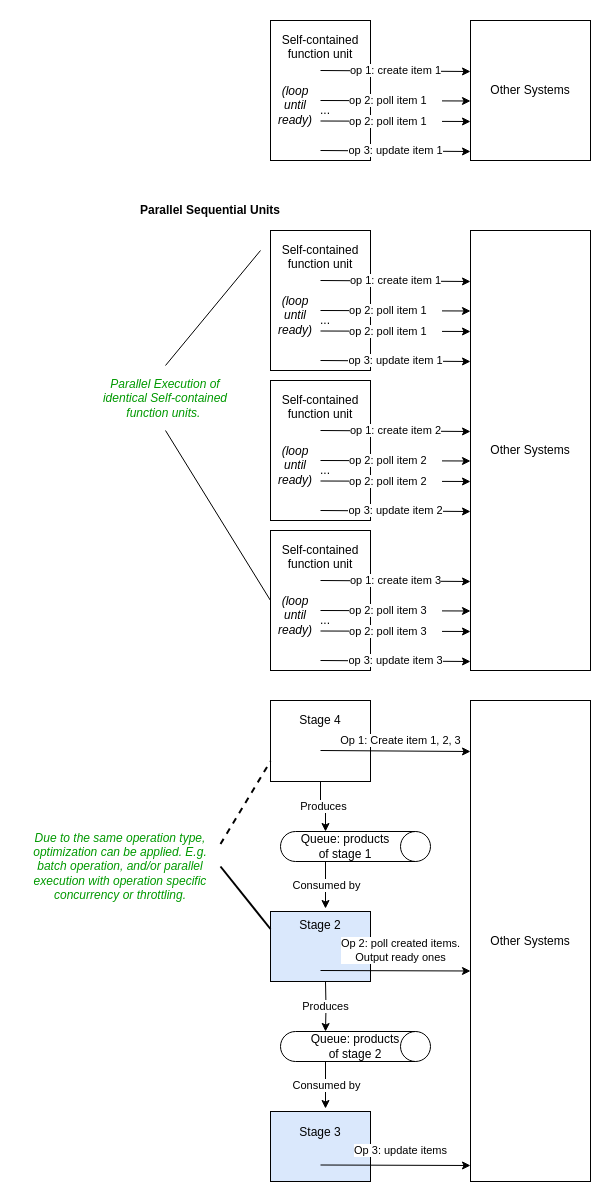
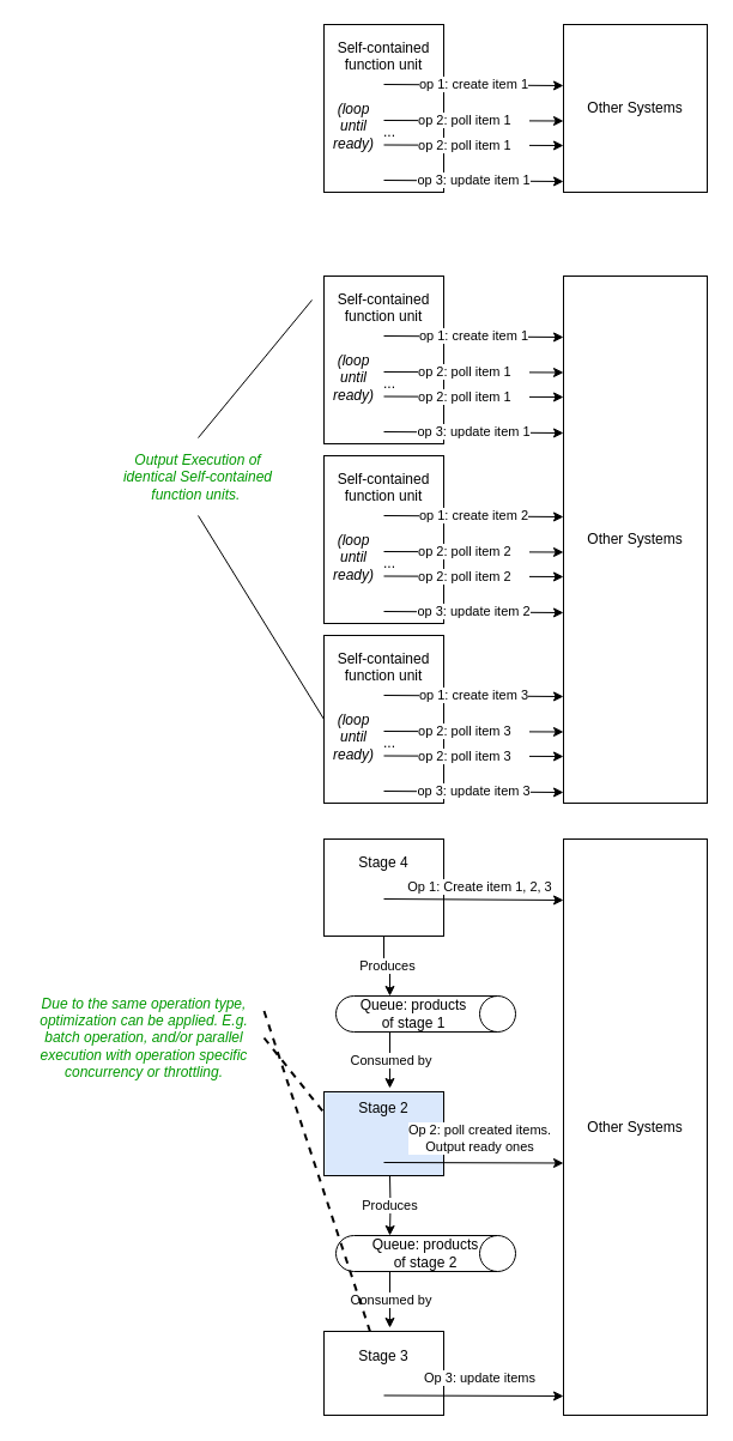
- <mxCell id="11" value="Parallel Sequential Units" style="text;html=1;strokeColor=none;fillColor=none;align=center;verticalAlign=middle;whiteSpace=wrap;rounded=0;fontStyle=1" vertex="1" parent="1"><mxGeometry x="130" y="200" width="160" height="20" as="geometry" /></mxCell>
- <mxCell id="9" value="Parallel Execution of identical Self-contained function units.&amp;nbsp;" style="text;html=1;strokeColor=none;fillColor=none;align=center;verticalAlign=middle;whiteSpace=wrap;rounded=0;fontStyle=2;fontColor=#009900;" vertex="1" parent="1"><mxGeometry x="90" y="365" width="150" height="65" as="geometry" /></mxCell>
+ <mxCell id="9" value="Output Execution of identical Self-contained function units.&amp;nbsp;" style="text;html=1;strokeColor=none;fillColor=none;align=center;verticalAlign=middle;whiteSpace=wrap;rounded=0;fontStyle=2;fontColor=#009900;" vertex="1" parent="1"><mxGeometry x="90" y="365" width="150" height="65" as="geometry" /></mxCell>
- <mxCell id="28" value="" style="endArrow=none;dashed=1;html=1;strokeWidth=2;entryX=0;entryY=0.75;entryDx=0;entryDy=0;exitX=1;exitY=0.25;exitDx=0;exitDy=0;" edge="1" parent="1" source="27" target="13"><mxGeometry width="50" height="50" relative="1" as="geometry"><mxPoint x="90" y="830" as="sourcePoint" /><mxPoint x="140" y="780" as="targetPoint" /></mxGeometry></mxCell>
+ <mxCell id="28" value="" style="endArrow=none;dashed=1;html=1;strokeWidth=2;exitX=1;exitY=0.25;exitDx=0;exitDy=0;" edge="1" parent="1" source="27" target="25"><mxGeometry width="50" height="50" relative="1" as="geometry"><mxPoint x="90" y="830" as="sourcePoint" /><mxPoint x="140" y="780" as="targetPoint" /></mxGeometry></mxCell>
- <mxCell id="29" value="" style="endArrow=none;dashed=0;html=1;strokeWidth=2;entryX=0;entryY=0.25;entryDx=0;entryDy=0;exitX=1;exitY=0.5;exitDx=0;exitDy=0;" edge="1" parent="1" source="27" target="15"><mxGeometry width="50" height="50" relative="1" as="geometry"><mxPoint x="230" y="853.5" as="sourcePoint" /><mxPoint x="290" y="770.75" as="targetPoint" /></mxGeometry></mxCell>
+ <mxCell id="29" value="" style="endArrow=none;dashed=1;html=1;strokeWidth=2;entryX=0;entryY=0.25;entryDx=0;entryDy=0;exitX=1;exitY=0.5;exitDx=0;exitDy=0;" edge="1" parent="1" source="27" target="15"><mxGeometry width="50" height="50" relative="1" as="geometry"><mxPoint x="230" y="853.5" as="sourcePoint" /><mxPoint x="290" y="770.75" as="targetPoint" /></mxGeometry></mxCell>
- <mxCell id="25" value="Stage 3&lt;br&gt;&lt;br&gt;&lt;br&gt;" style="rounded=0;whiteSpace=wrap;html=1;fillColor=#dae8fc;" vertex="1" parent="1"><mxGeometry x="270" y="1111" width="100" height="70" as="geometry" /></mxCell>
+ <mxCell id="25" value="Stage 3&lt;br&gt;&lt;br&gt;&lt;br&gt;" style="rounded=0;whiteSpace=wrap;html=1;" vertex="1" parent="1"><mxGeometry x="270" y="1111" width="100" height="70" as="geometry" /></mxCell>
